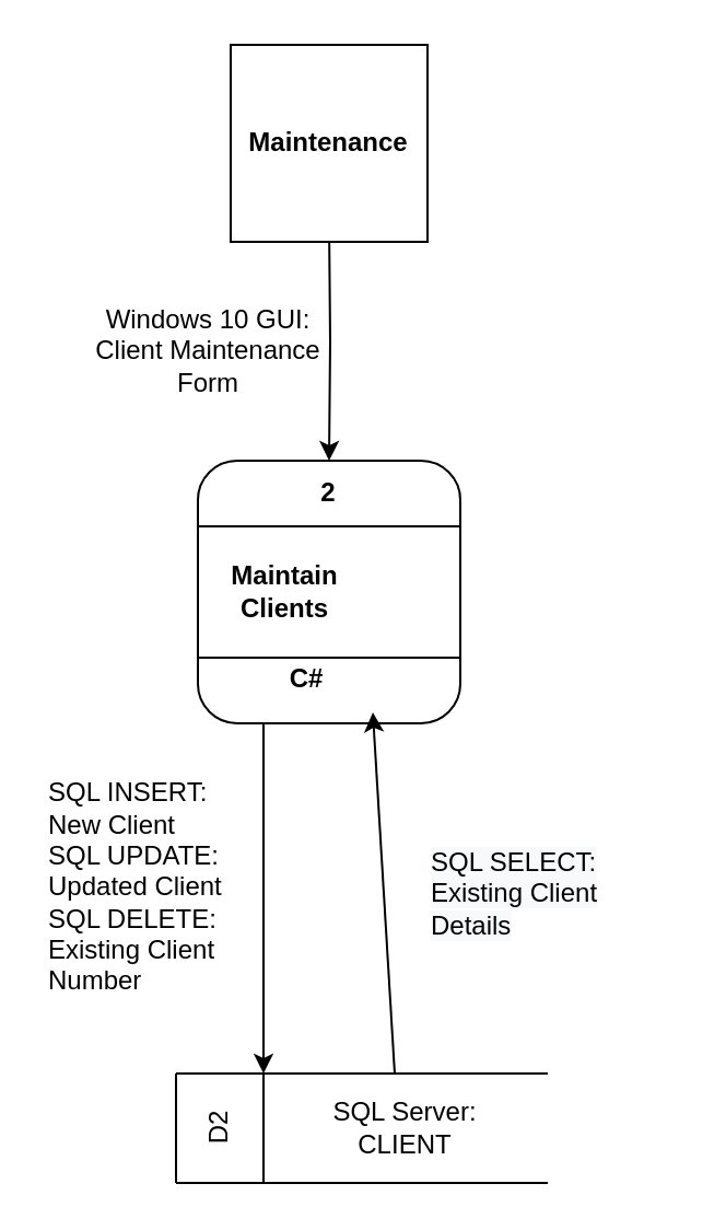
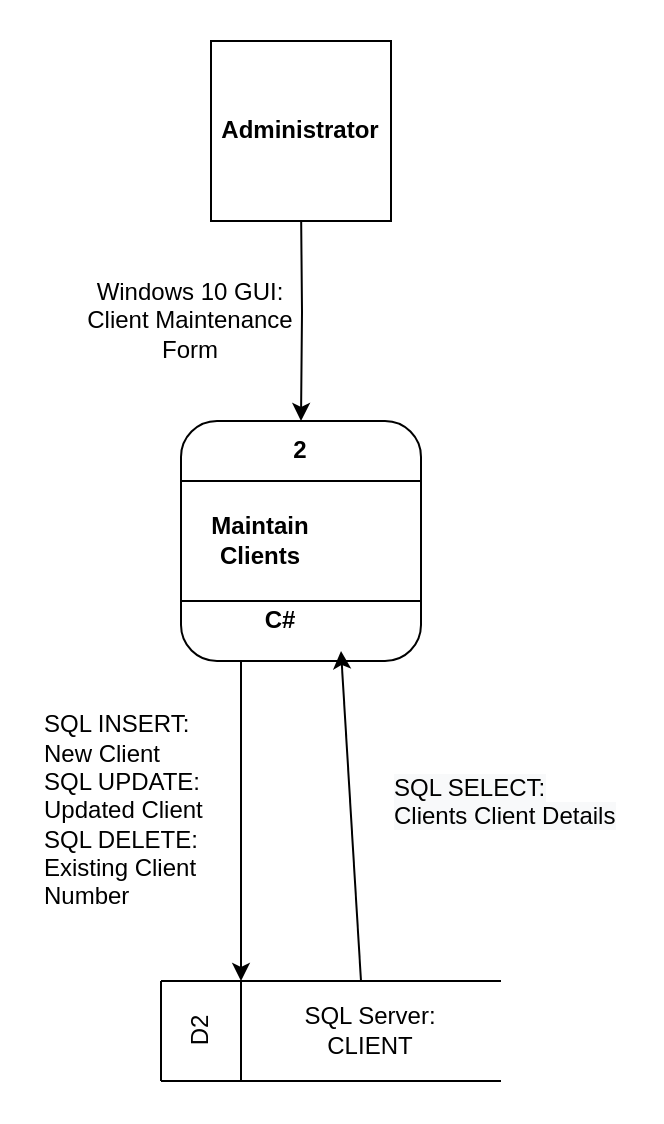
- <mxCell id="4" value="Maintenance" style="text;html=1;strokeColor=none;fillColor=none;align=center;verticalAlign=middle;whiteSpace=wrap;rounded=0;fontStyle=1" parent="1" vertex="1"><mxGeometry x="120" y="50" width="60" height="30" as="geometry" /></mxCell>
+ <mxCell id="4" value="Administrator" style="text;html=1;strokeColor=none;fillColor=none;align=center;verticalAlign=middle;whiteSpace=wrap;rounded=0;fontStyle=1" parent="1" vertex="1"><mxGeometry x="120" y="50" width="60" height="30" as="geometry" /></mxCell>
- <mxCell id="21" value="&lt;span style=&quot;color: rgb(0, 0, 0); font-family: Helvetica; font-size: 12px; font-style: normal; font-variant-ligatures: normal; font-variant-caps: normal; font-weight: 400; letter-spacing: normal; orphans: 2; text-align: left; text-indent: 0px; text-transform: none; widows: 2; word-spacing: 0px; -webkit-text-stroke-width: 0px; background-color: rgb(248, 249, 250); text-decoration-thickness: initial; text-decoration-style: initial; text-decoration-color: initial; float: none; display: inline !important;&quot;&gt;SQL SELECT:&lt;/span&gt;&lt;br style=&quot;color: rgb(0, 0, 0); font-family: Helvetica; font-size: 12px; font-style: normal; font-variant-ligatures: normal; font-variant-caps: normal; font-weight: 400; letter-spacing: normal; orphans: 2; text-align: left; text-indent: 0px; text-transform: none; widows: 2; word-spacing: 0px; -webkit-text-stroke-width: 0px; background-color: rgb(248, 249, 250); text-decoration-thickness: initial; text-decoration-style: initial; text-decoration-color: initial;&quot;&gt;&lt;span style=&quot;color: rgb(0, 0, 0); font-family: Helvetica; font-size: 12px; font-style: normal; font-variant-ligatures: normal; font-variant-caps: normal; font-weight: 400; letter-spacing: normal; orphans: 2; text-align: left; text-indent: 0px; text-transform: none; widows: 2; word-spacing: 0px; -webkit-text-stroke-width: 0px; background-color: rgb(248, 249, 250); text-decoration-thickness: initial; text-decoration-style: initial; text-decoration-color: initial; float: none; display: inline !important;&quot;&gt;Existing Client Details&lt;/span&gt;" style="text;whiteSpace=wrap;html=1;" vertex="1" parent="1"><mxGeometry x="195" y="380" width="115" height="50" as="geometry" /></mxCell>
+ <mxCell id="21" value="&lt;span style=&quot;color: rgb(0, 0, 0); font-family: Helvetica; font-size: 12px; font-style: normal; font-variant-ligatures: normal; font-variant-caps: normal; font-weight: 400; letter-spacing: normal; orphans: 2; text-align: left; text-indent: 0px; text-transform: none; widows: 2; word-spacing: 0px; -webkit-text-stroke-width: 0px; background-color: rgb(248, 249, 250); text-decoration-thickness: initial; text-decoration-style: initial; text-decoration-color: initial; float: none; display: inline !important;&quot;&gt;SQL SELECT:&lt;/span&gt;&lt;br style=&quot;color: rgb(0, 0, 0); font-family: Helvetica; font-size: 12px; font-style: normal; font-variant-ligatures: normal; font-variant-caps: normal; font-weight: 400; letter-spacing: normal; orphans: 2; text-align: left; text-indent: 0px; text-transform: none; widows: 2; word-spacing: 0px; -webkit-text-stroke-width: 0px; background-color: rgb(248, 249, 250); text-decoration-thickness: initial; text-decoration-style: initial; text-decoration-color: initial;&quot;&gt;&lt;span style=&quot;color: rgb(0, 0, 0); font-family: Helvetica; font-size: 12px; font-style: normal; font-variant-ligatures: normal; font-variant-caps: normal; font-weight: 400; letter-spacing: normal; orphans: 2; text-align: left; text-indent: 0px; text-transform: none; widows: 2; word-spacing: 0px; -webkit-text-stroke-width: 0px; background-color: rgb(248, 249, 250); text-decoration-thickness: initial; text-decoration-style: initial; text-decoration-color: initial; float: none; display: inline !important;&quot;&gt;Clients Client Details&lt;/span&gt;" style="text;whiteSpace=wrap;html=1;" vertex="1" parent="1"><mxGeometry x="195" y="380" width="115" height="50" as="geometry" /></mxCell>
